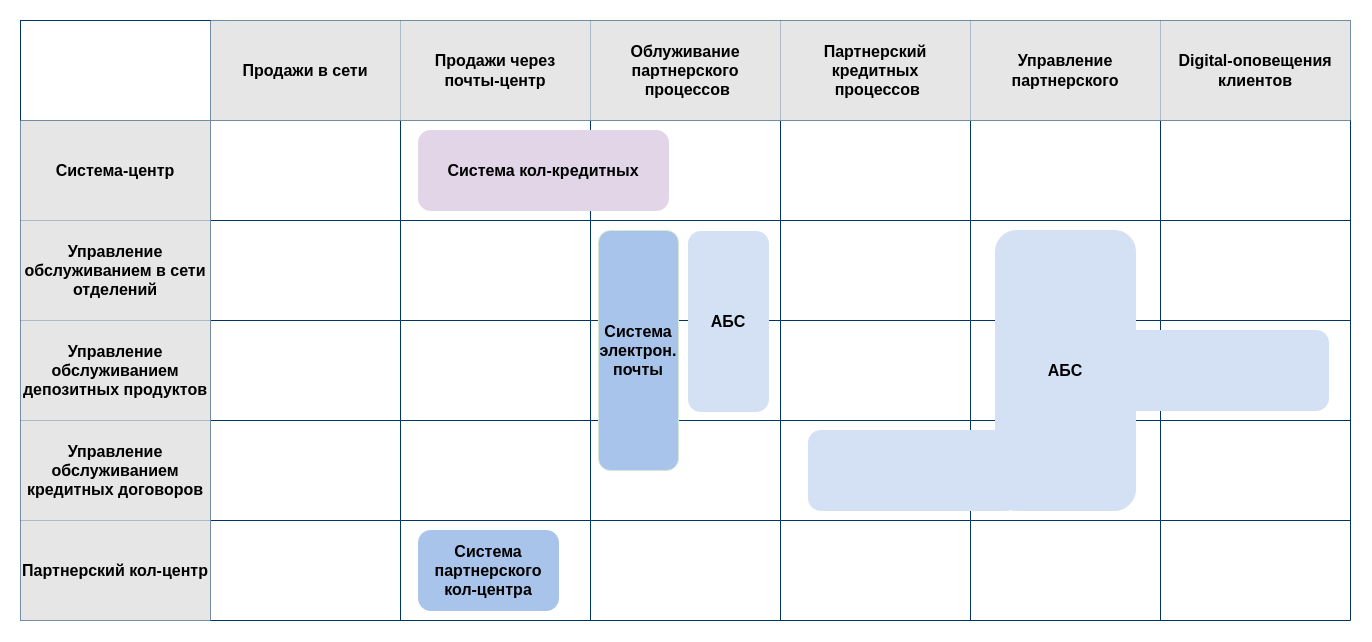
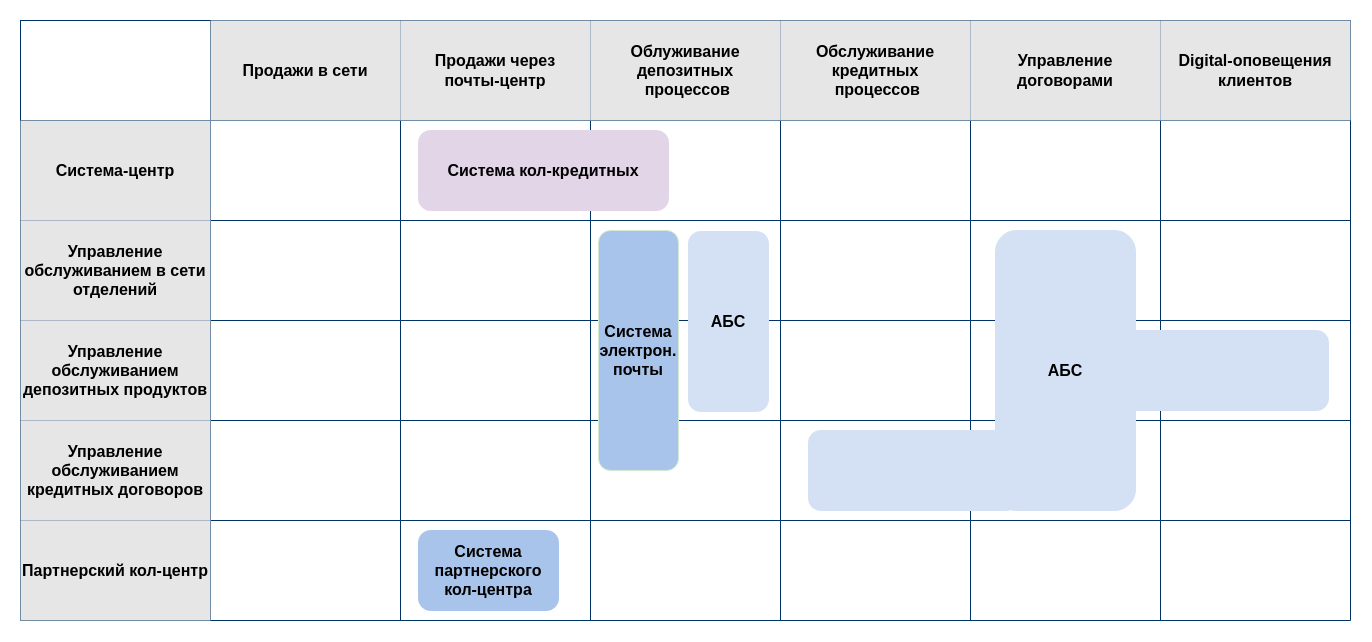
- <mxCell id="7" value="Облуживание партнерского&lt;div&gt;&amp;nbsp;процессов&lt;/div&gt;" style="shape=partialRectangle;html=1;whiteSpace=wrap;connectable=0;strokeColor=inherit;overflow=hidden;fillColor=#E6E6E6;top=0;left=0;bottom=0;right=0;pointerEvents=1;fontSize=16;fontStyle=1" vertex="1" parent="3"><mxGeometry x="570" width="190" height="100" as="geometry"><mxRectangle width="190" height="100" as="alternateBounds" /></mxGeometry></mxCell>
+ <mxCell id="7" value="Облуживание депозитных&lt;div&gt;&amp;nbsp;процессов&lt;/div&gt;" style="shape=partialRectangle;html=1;whiteSpace=wrap;connectable=0;strokeColor=inherit;overflow=hidden;fillColor=#E6E6E6;top=0;left=0;bottom=0;right=0;pointerEvents=1;fontSize=16;fontStyle=1" vertex="1" parent="3"><mxGeometry x="570" width="190" height="100" as="geometry"><mxRectangle width="190" height="100" as="alternateBounds" /></mxGeometry></mxCell>
- <mxCell id="8" value="Партнерский кредитных&lt;div&gt;&amp;nbsp;процессов&lt;/div&gt;" style="shape=partialRectangle;html=1;whiteSpace=wrap;connectable=0;strokeColor=inherit;overflow=hidden;fillColor=#E6E6E6;top=0;left=0;bottom=0;right=0;pointerEvents=1;fontSize=16;fontStyle=1" vertex="1" parent="3"><mxGeometry x="760" width="190" height="100" as="geometry"><mxRectangle width="190" height="100" as="alternateBounds" /></mxGeometry></mxCell>
+ <mxCell id="8" value="Обслуживание кредитных&lt;div&gt;&amp;nbsp;процессов&lt;/div&gt;" style="shape=partialRectangle;html=1;whiteSpace=wrap;connectable=0;strokeColor=inherit;overflow=hidden;fillColor=#E6E6E6;top=0;left=0;bottom=0;right=0;pointerEvents=1;fontSize=16;fontStyle=1" vertex="1" parent="3"><mxGeometry x="760" width="190" height="100" as="geometry"><mxRectangle width="190" height="100" as="alternateBounds" /></mxGeometry></mxCell>
- <mxCell id="9" value="Управление партнерского" style="shape=partialRectangle;html=1;whiteSpace=wrap;connectable=0;strokeColor=inherit;overflow=hidden;fillColor=#E6E6E6;top=0;left=0;bottom=0;right=0;pointerEvents=1;fontSize=16;fontStyle=1" vertex="1" parent="3"><mxGeometry x="950" width="190" height="100" as="geometry"><mxRectangle width="190" height="100" as="alternateBounds" /></mxGeometry></mxCell>
+ <mxCell id="9" value="Управление договорами" style="shape=partialRectangle;html=1;whiteSpace=wrap;connectable=0;strokeColor=inherit;overflow=hidden;fillColor=#E6E6E6;top=0;left=0;bottom=0;right=0;pointerEvents=1;fontSize=16;fontStyle=1" vertex="1" parent="3"><mxGeometry x="950" width="190" height="100" as="geometry"><mxRectangle width="190" height="100" as="alternateBounds" /></mxGeometry></mxCell>
